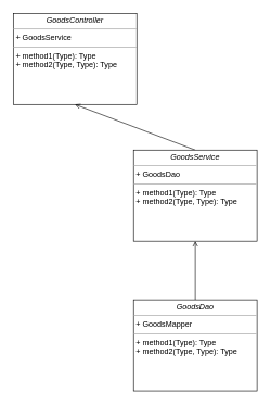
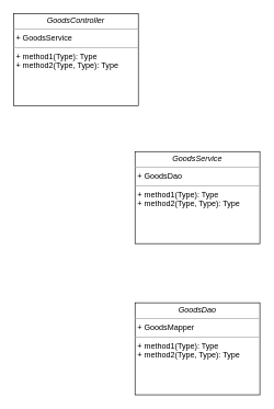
- <mxCell id="3" style="rounded=0;orthogonalLoop=1;jettySize=auto;html=1;entryX=0.5;entryY=1;entryDx=0;entryDy=0;endArrow=open;endFill=0;exitX=0.5;exitY=0;exitDx=0;exitDy=0;" edge="1" parent="1" source="4" target="2"><mxGeometry relative="1" as="geometry" /></mxCell>
- <mxCell id="5" style="edgeStyle=orthogonalEdgeStyle;rounded=0;orthogonalLoop=1;jettySize=auto;html=1;entryX=0.5;entryY=1;entryDx=0;entryDy=0;endArrow=open;endFill=0;" edge="1" parent="1" source="6" target="4"><mxGeometry relative="1" as="geometry" /></mxCell>
